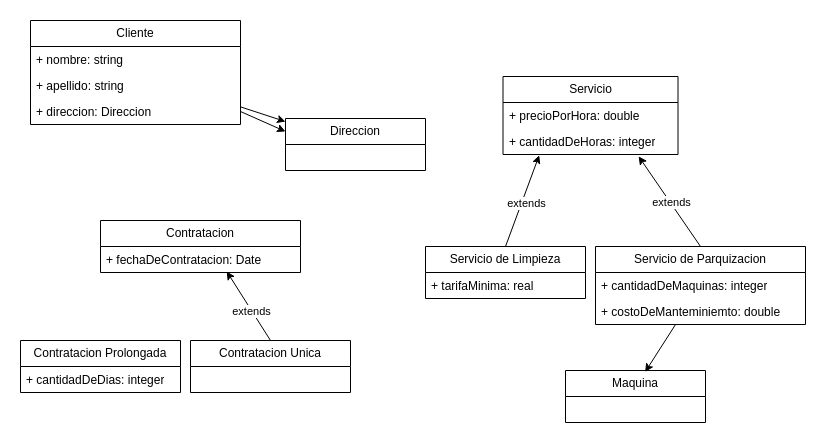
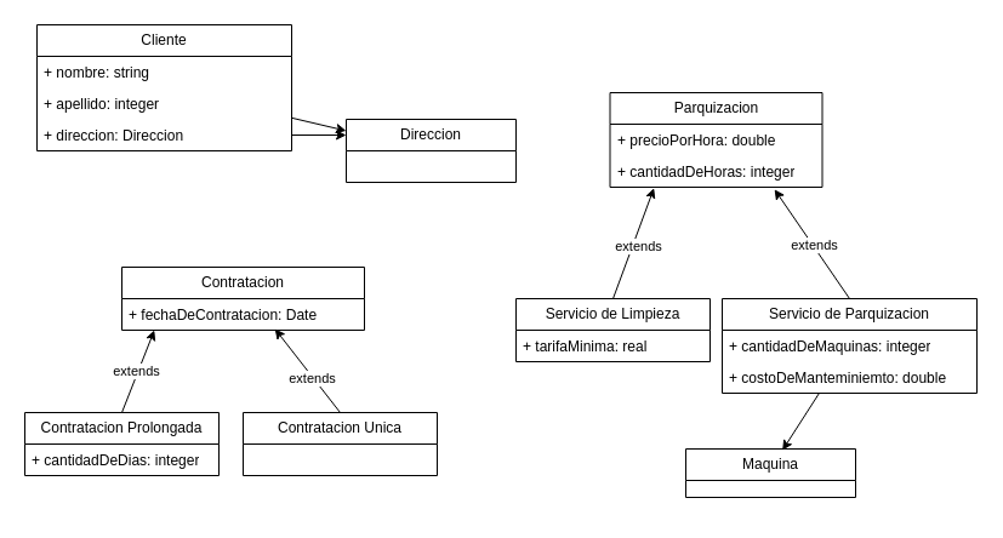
- <mxCell id="5" value="+&amp;nbsp;&lt;span style=&quot;color: rgb(0, 0, 0);&quot;&gt;apellido&lt;/span&gt;: string" style="text;strokeColor=none;fillColor=none;align=left;verticalAlign=top;spacingLeft=4;spacingRight=4;overflow=hidden;rotatable=0;points=[[0,0.5],[1,0.5]];portConstraint=eastwest;whiteSpace=wrap;html=1;" vertex="1" parent="3"><mxGeometry y="52" width="210" height="26" as="geometry" /></mxCell>
+ <mxCell id="5" value="+&amp;nbsp;&lt;span style=&quot;color: rgb(0, 0, 0);&quot;&gt;apellido&lt;/span&gt;: integer" style="text;strokeColor=none;fillColor=none;align=left;verticalAlign=top;spacingLeft=4;spacingRight=4;overflow=hidden;rotatable=0;points=[[0,0.5],[1,0.5]];portConstraint=eastwest;whiteSpace=wrap;html=1;" vertex="1" parent="3"><mxGeometry y="52" width="210" height="26" as="geometry" /></mxCell>
- <mxCell id="7" value="Servicio" style="swimlane;fontStyle=0;childLayout=stackLayout;horizontal=1;startSize=26;fillColor=none;horizontalStack=0;resizeParent=1;resizeParentMax=0;resizeLast=0;collapsible=1;marginBottom=0;whiteSpace=wrap;html=1;" vertex="1" parent="1"><mxGeometry x="502.5" y="76" width="175" height="78" as="geometry" /></mxCell>
+ <mxCell id="7" value="Parquizacion" style="swimlane;fontStyle=0;childLayout=stackLayout;horizontal=1;startSize=26;fillColor=none;horizontalStack=0;resizeParent=1;resizeParentMax=0;resizeLast=0;collapsible=1;marginBottom=0;whiteSpace=wrap;html=1;" vertex="1" parent="1"><mxGeometry x="502.5" y="76" width="175" height="78" as="geometry" /></mxCell>
- <mxCell id="23" value="Direccion" style="swimlane;fontStyle=0;childLayout=stackLayout;horizontal=1;startSize=26;fillColor=none;horizontalStack=0;resizeParent=1;resizeParentMax=0;resizeLast=0;collapsible=1;marginBottom=0;whiteSpace=wrap;html=1;" vertex="1" parent="1"><mxGeometry x="285" y="118" width="140" height="52" as="geometry" /></mxCell>
+ <mxCell id="23" value="Direccion" style="swimlane;fontStyle=0;childLayout=stackLayout;horizontal=1;startSize=26;fillColor=none;horizontalStack=0;resizeParent=1;resizeParentMax=0;resizeLast=0;collapsible=1;marginBottom=0;whiteSpace=wrap;html=1;" vertex="1" parent="1"><mxGeometry x="285" y="98" width="140" height="52" as="geometry" /></mxCell>
+ <mxCell id="18" style="edgeStyle=none;html=1;exitX=0.5;exitY=0;exitDx=0;exitDy=0;entryX=0.134;entryY=1.001;entryDx=0;entryDy=0;entryPerimeter=0;" edge="1" parent="1" source="20" target="17"><mxGeometry relative="1" as="geometry"><mxPoint x="128.6" y="304.006" as="targetPoint" /></mxGeometry></mxCell>
+ <mxCell id="19" value="extends" style="edgeLabel;html=1;align=center;verticalAlign=middle;resizable=0;points=[];" vertex="1" connectable="0" parent="18"><mxGeometry x="-0.006" y="2" relative="1" as="geometry"><mxPoint as="offset" /></mxGeometry></mxCell>
- <mxCell id="22" value="Contratacion Unica" style="swimlane;fontStyle=0;childLayout=stackLayout;horizontal=1;startSize=26;fillColor=none;horizontalStack=0;resizeParent=1;resizeParentMax=0;resizeLast=0;collapsible=1;marginBottom=0;whiteSpace=wrap;html=1;" vertex="1" parent="1"><mxGeometry x="190" y="340" width="160" height="52" as="geometry" /></mxCell>
+ <mxCell id="22" value="Contratacion Unica" style="swimlane;fontStyle=0;childLayout=stackLayout;horizontal=1;startSize=26;fillColor=none;horizontalStack=0;resizeParent=1;resizeParentMax=0;resizeLast=0;collapsible=1;marginBottom=0;whiteSpace=wrap;html=1;" vertex="1" parent="1"><mxGeometry x="200" y="340" width="160" height="52" as="geometry" /></mxCell>
- <mxCell id="10" value="Maquina" style="swimlane;fontStyle=0;childLayout=stackLayout;horizontal=1;startSize=26;fillColor=none;horizontalStack=0;resizeParent=1;resizeParentMax=0;resizeLast=0;collapsible=1;marginBottom=0;whiteSpace=wrap;html=1;" vertex="1" parent="1"><mxGeometry x="565" y="370" width="140" height="52" as="geometry" /></mxCell>
+ <mxCell id="10" value="Maquina" style="swimlane;fontStyle=0;childLayout=stackLayout;horizontal=1;startSize=26;fillColor=none;horizontalStack=0;resizeParent=1;resizeParentMax=0;resizeLast=0;collapsible=1;marginBottom=0;whiteSpace=wrap;html=1;" vertex="1" parent="1"><mxGeometry x="565" y="370" width="140" height="40" as="geometry" /></mxCell>
